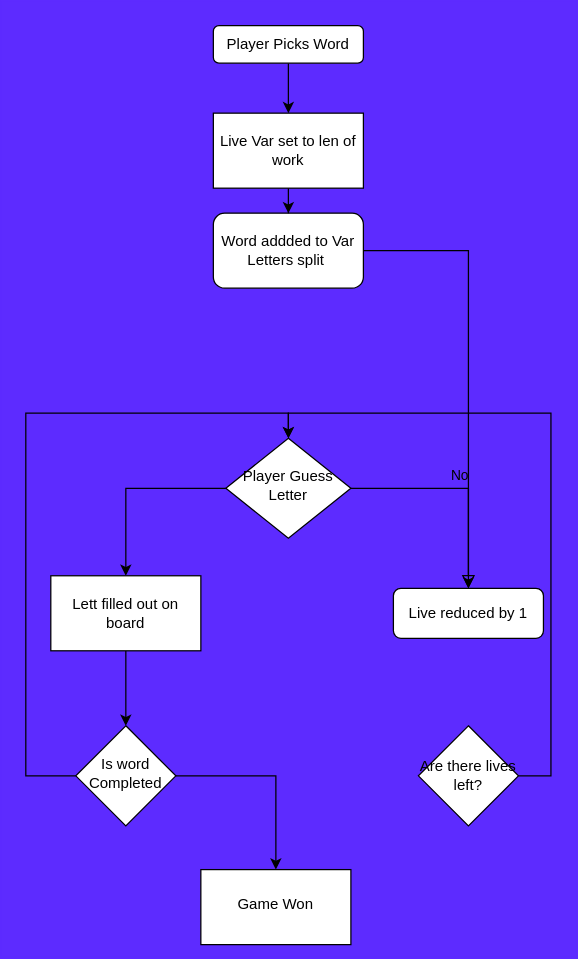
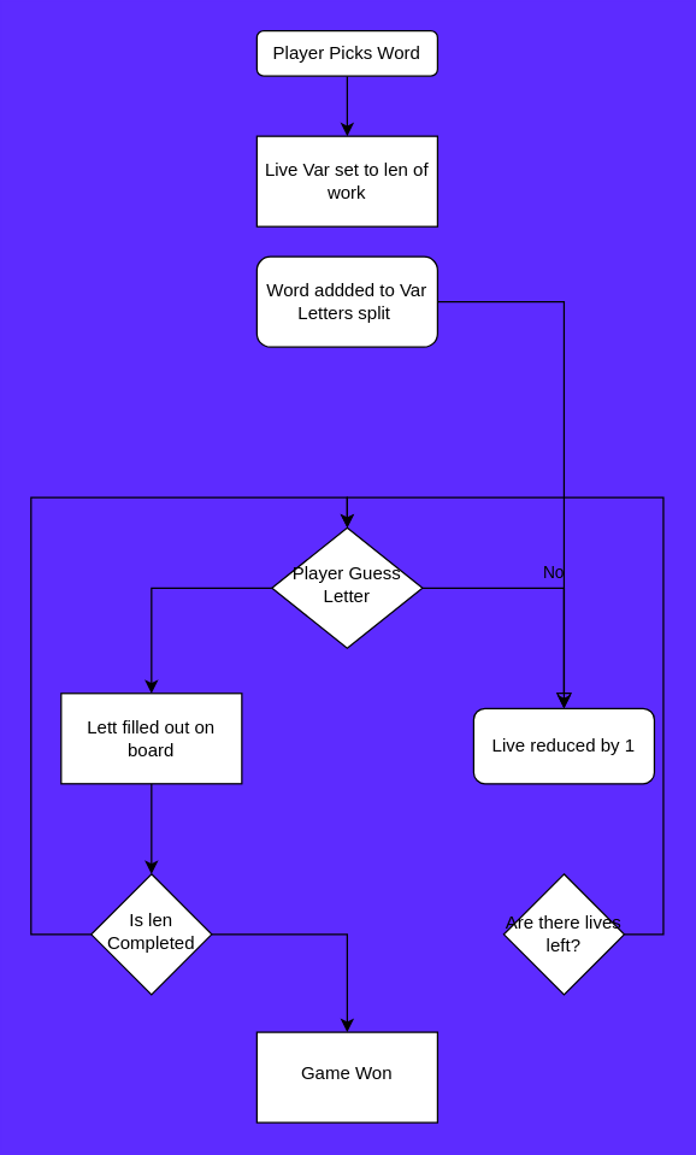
- <mxCell id="16" style="edgeStyle=orthogonalEdgeStyle;rounded=0;orthogonalLoop=1;jettySize=auto;html=1;" edge="1" parent="1" source="17" target="9"><mxGeometry relative="1" as="geometry" /></mxCell>
- <mxCell id="7" value="Live reduced by 1" style="rounded=1;whiteSpace=wrap;html=1;fontSize=12;glass=0;strokeWidth=1;shadow=0;" parent="1" vertex="1"><mxGeometry x="314" y="470" width="120" height="40" as="geometry" /></mxCell>
+ <mxCell id="7" value="Live reduced by 1" style="rounded=1;whiteSpace=wrap;html=1;fontSize=12;glass=0;strokeWidth=1;shadow=0;" parent="1" vertex="1"><mxGeometry x="314" y="470" width="120" height="50" as="geometry" /></mxCell>
- <mxCell id="14" value="Is word Completed" style="rhombus;whiteSpace=wrap;html=1;shadow=0;strokeWidth=1;spacing=6;spacingTop=-4;" vertex="1" parent="1"><mxGeometry x="60" y="580" width="80" height="80" as="geometry" /></mxCell>
+ <mxCell id="14" value="Is len Completed" style="rhombus;whiteSpace=wrap;html=1;shadow=0;strokeWidth=1;spacing=6;spacingTop=-4;" vertex="1" parent="1"><mxGeometry x="60" y="580" width="80" height="80" as="geometry" /></mxCell>
- <mxCell id="15" value="Game Won" style="whiteSpace=wrap;html=1;shadow=0;strokeWidth=1;spacing=6;spacingTop=-4;" vertex="1" parent="1"><mxGeometry x="160" y="695" width="120" height="60" as="geometry" /></mxCell>
+ <mxCell id="15" value="Game Won" style="whiteSpace=wrap;html=1;shadow=0;strokeWidth=1;spacing=6;spacingTop=-4;" vertex="1" parent="1"><mxGeometry x="170" y="685" width="120" height="60" as="geometry" /></mxCell>
